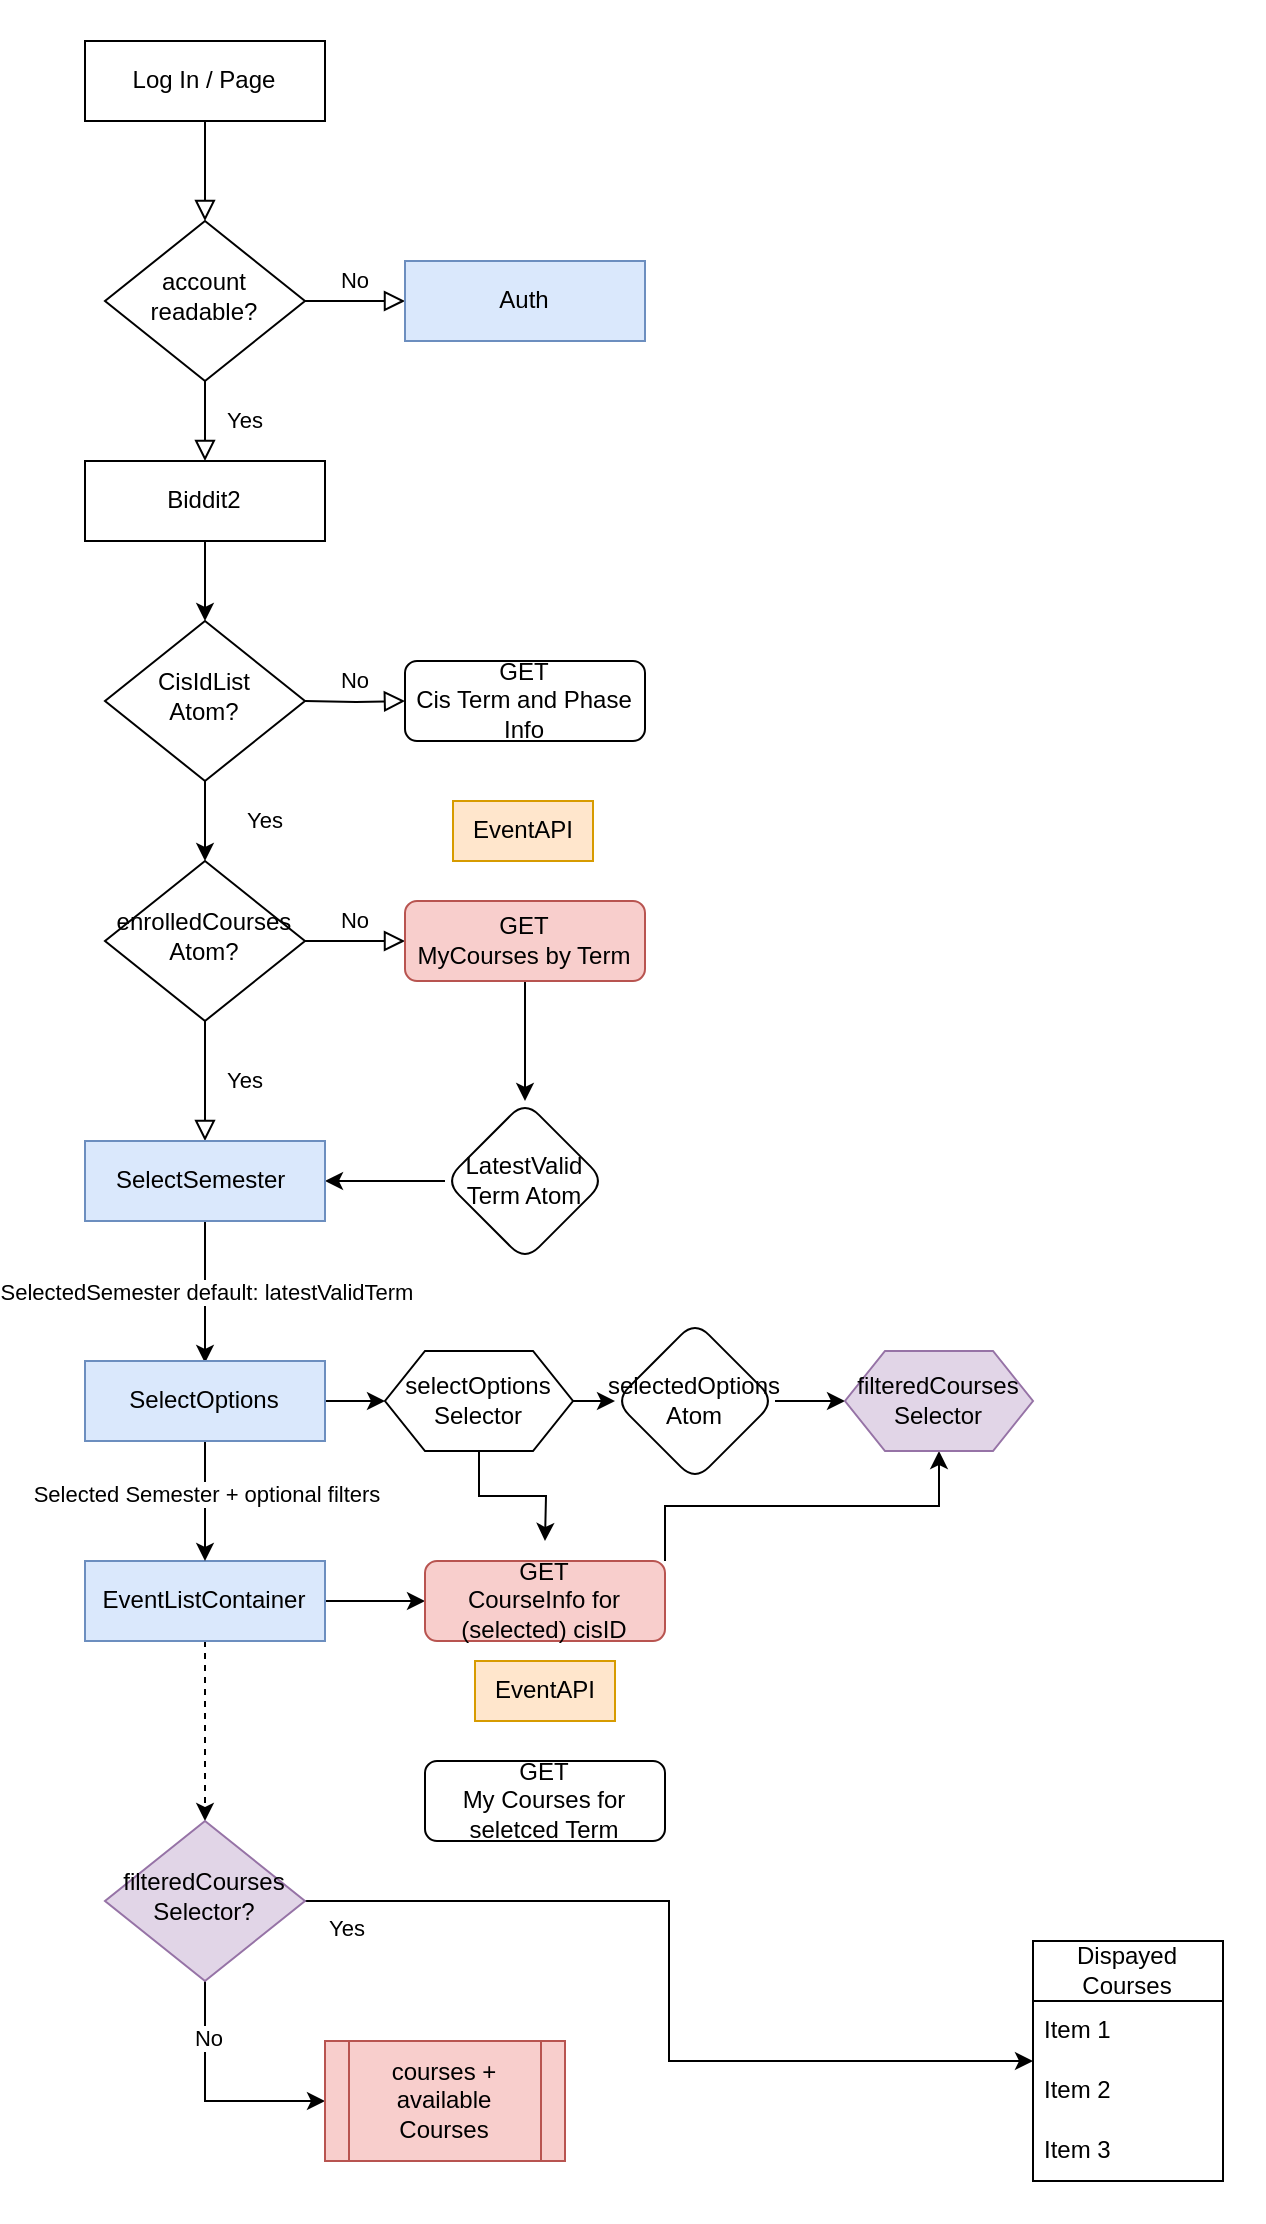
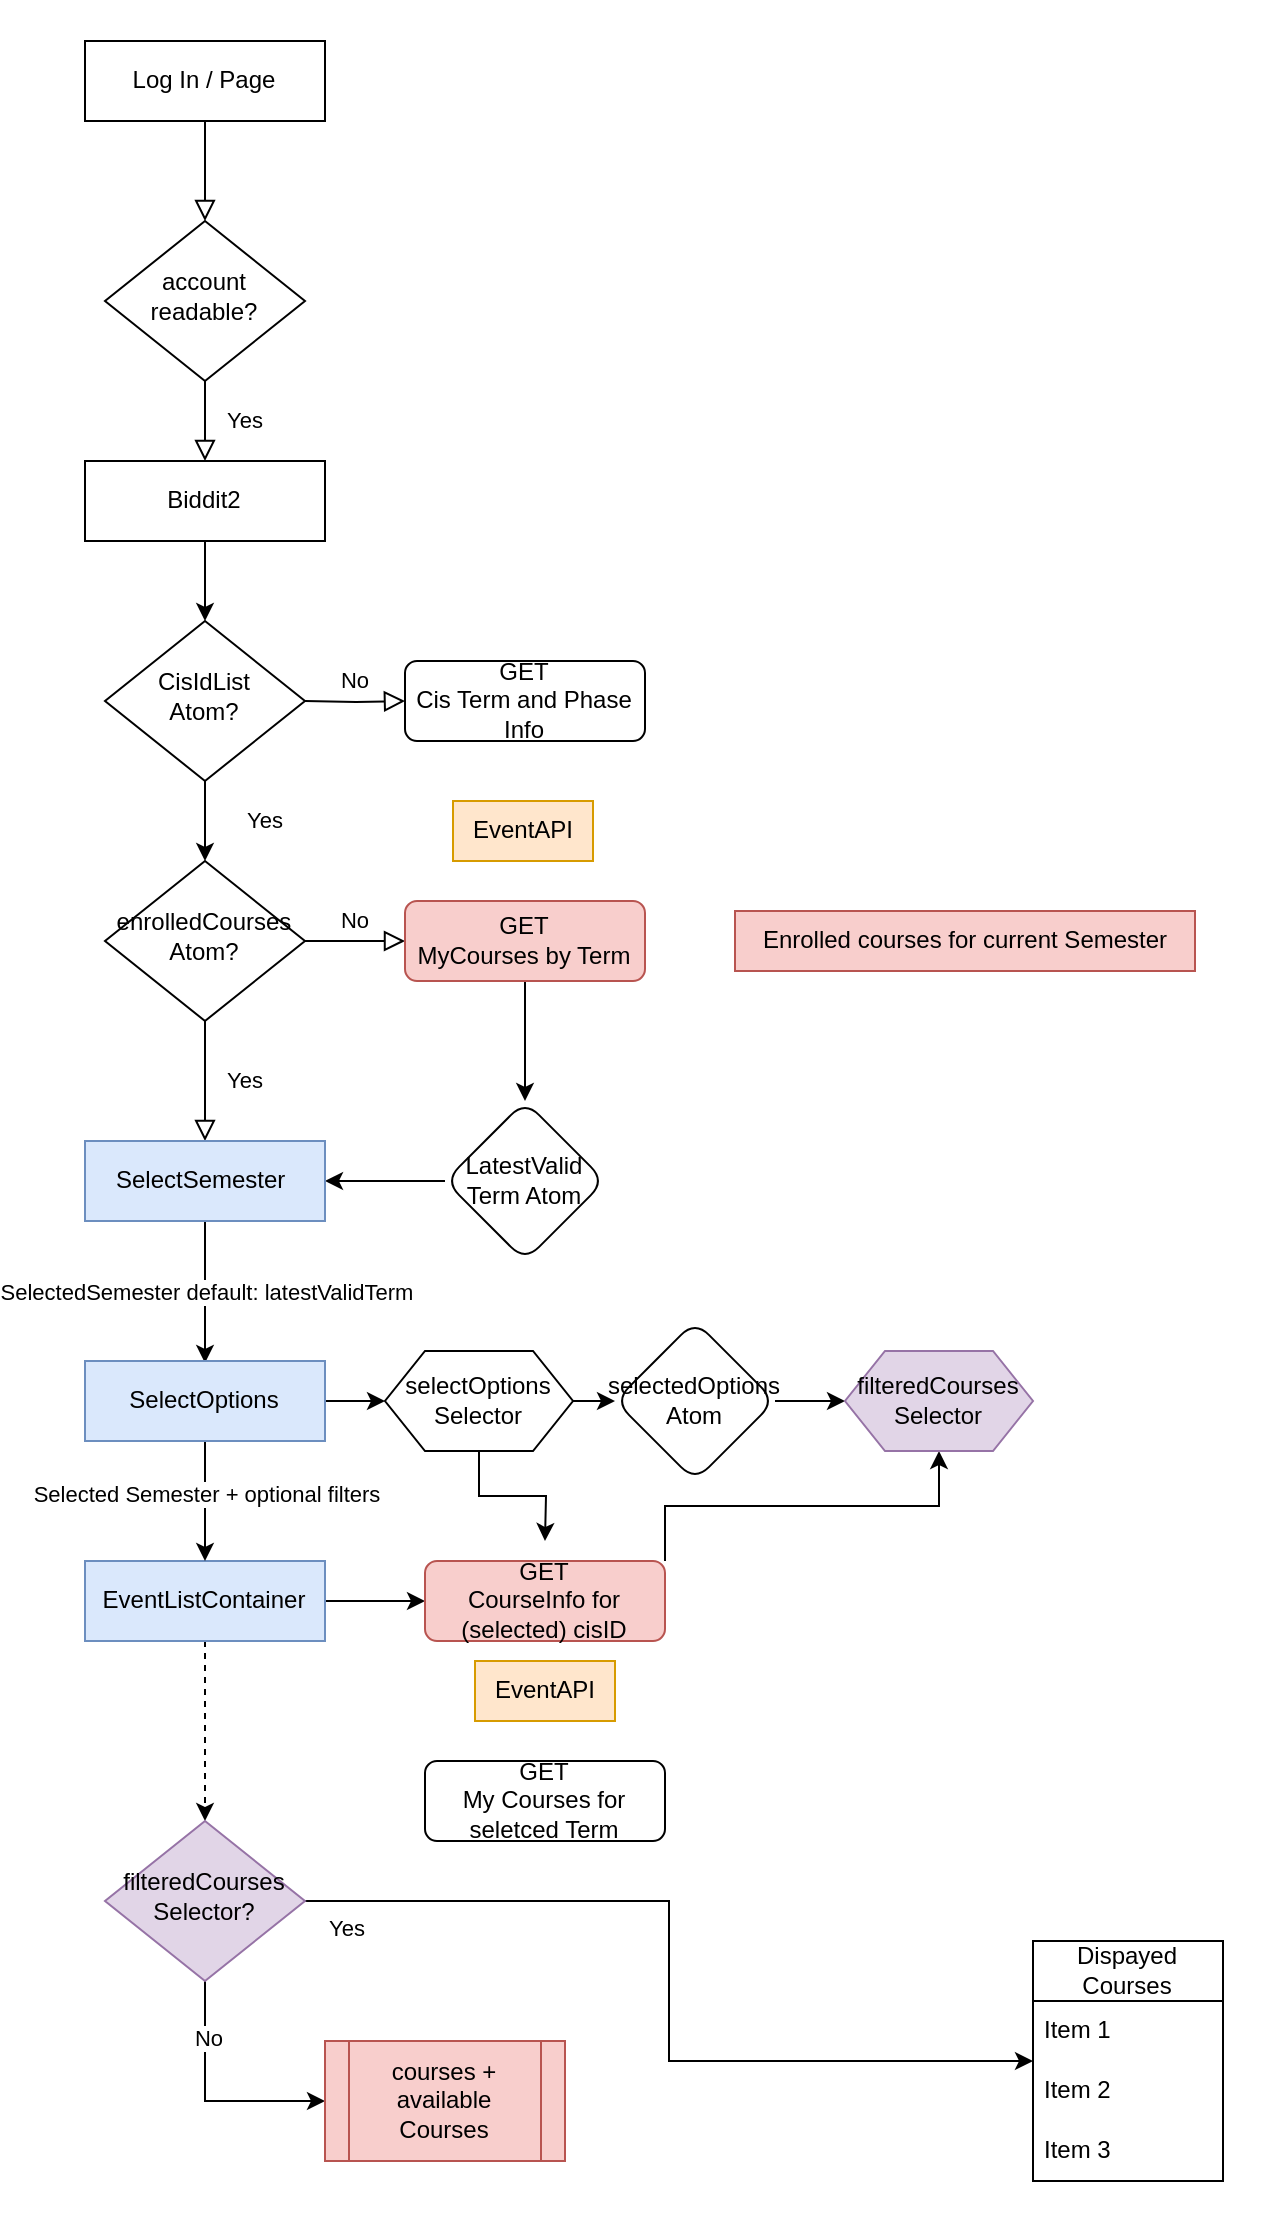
- <mxCell id="5" value="No" style="edgeStyle=orthogonalEdgeStyle;rounded=0;html=1;jettySize=auto;orthogonalLoop=1;fontSize=11;endArrow=block;endFill=0;endSize=8;strokeWidth=1;shadow=0;labelBackgroundColor=none;" parent="1" source="6" target="7" edge="1"><mxGeometry y="10" relative="1" as="geometry"><mxPoint as="offset" /></mxGeometry></mxCell>
- <mxCell id="7" value="Auth" style="rounded=0;whiteSpace=wrap;html=1;fontSize=12;glass=0;strokeWidth=1;shadow=0;fillColor=#dae8fc;strokeColor=#6c8ebf;" parent="1" vertex="1"><mxGeometry x="180" y="130" width="120" height="40" as="geometry" /></mxCell>
+ <mxCell id="24" value="Enrolled courses for current Semester" style="text;html=1;align=center;verticalAlign=middle;resizable=0;points=[];autosize=1;strokeColor=#b85450;fillColor=#f8cecc;" vertex="1" parent="1"><mxGeometry x="345" y="455" width="230" height="30" as="geometry" /></mxCell>
